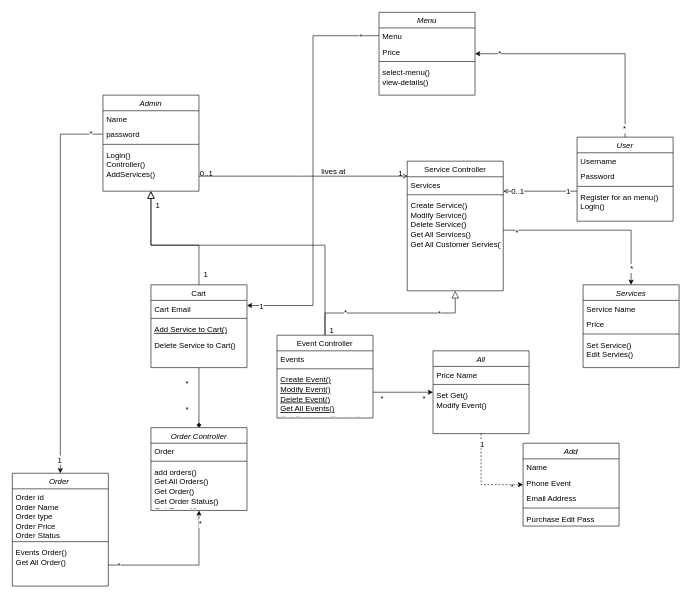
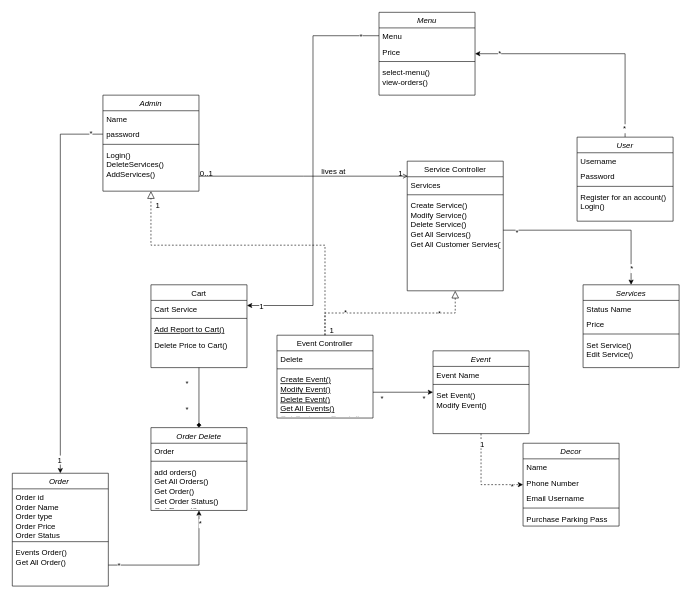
- <mxCell id="78" value="select-menu()&#10;view-details()" style="text;align=left;verticalAlign=top;spacingLeft=4;spacingRight=4;overflow=hidden;rotatable=0;points=[[0,0.5],[1,0.5]];portConstraint=eastwest;fontSize=13;" vertex="1" parent="74"><mxGeometry y="86" width="160" height="34" as="geometry" /></mxCell>
+ <mxCell id="78" value="select-menu()&#10;view-orders()" style="text;align=left;verticalAlign=top;spacingLeft=4;spacingRight=4;overflow=hidden;rotatable=0;points=[[0,0.5],[1,0.5]];portConstraint=eastwest;fontSize=13;" vertex="1" parent="74"><mxGeometry y="86" width="160" height="34" as="geometry" /></mxCell>
- <mxCell id="6" value="Login()&#10;Controller()&#10;AddServices()" style="text;align=left;verticalAlign=top;spacingLeft=4;spacingRight=4;overflow=hidden;rotatable=0;points=[[0,0.5],[1,0.5]];portConstraint=eastwest;fontSize=13;" parent="2" vertex="1"><mxGeometry y="86" width="160" height="54" as="geometry" /></mxCell>
+ <mxCell id="6" value="Login()&#10;DeleteServices()&#10;AddServices()" style="text;align=left;verticalAlign=top;spacingLeft=4;spacingRight=4;overflow=hidden;rotatable=0;points=[[0,0.5],[1,0.5]];portConstraint=eastwest;fontSize=13;" parent="2" vertex="1"><mxGeometry y="86" width="160" height="54" as="geometry" /></mxCell>
- <mxCell id="41" value="" style="endArrow=open;shadow=0;strokeWidth=1;rounded=0;endFill=1;edgeStyle=elbowEdgeStyle;elbow=vertical;fontSize=13;" parent="1" source="25" target="37" edge="1"><mxGeometry x="0.5" y="41" relative="1" as="geometry"><mxPoint x="551" y="340" as="sourcePoint" /><mxPoint x="711" y="340" as="targetPoint" /><mxPoint x="-40" y="32" as="offset" /></mxGeometry></mxCell>
- <mxCell id="42" value="1" style="edgeLabel;html=1;align=center;verticalAlign=middle;resizable=0;points=[];fontSize=13;" vertex="1" connectable="0" parent="41"><mxGeometry x="-0.746" y="-1" relative="1" as="geometry"><mxPoint as="offset" /></mxGeometry></mxCell>
- <mxCell id="43" value="0..1" style="edgeLabel;html=1;align=center;verticalAlign=middle;resizable=0;points=[];fontSize=13;" vertex="1" connectable="0" parent="41"><mxGeometry x="0.632" y="-1" relative="1" as="geometry"><mxPoint as="offset" /></mxGeometry></mxCell>
- <mxCell id="29" value="Register for an menu()&#10;Login()" style="text;align=left;verticalAlign=top;spacingLeft=4;spacingRight=4;overflow=hidden;rotatable=0;points=[[0,0.5],[1,0.5]];portConstraint=eastwest;fontSize=13;" parent="25" vertex="1"><mxGeometry y="86" width="160" height="34" as="geometry" /></mxCell>
+ <mxCell id="29" value="Register for an account()&#10;Login()" style="text;align=left;verticalAlign=top;spacingLeft=4;spacingRight=4;overflow=hidden;rotatable=0;points=[[0,0.5],[1,0.5]];portConstraint=eastwest;fontSize=13;" parent="25" vertex="1"><mxGeometry y="86" width="160" height="34" as="geometry" /></mxCell>
- <mxCell id="15" value="" style="endArrow=block;endSize=10;endFill=0;shadow=0;strokeWidth=1;rounded=0;edgeStyle=elbowEdgeStyle;elbow=vertical;exitX=0.5;exitY=0;exitDx=0;exitDy=0;fontSize=13;" parent="1" target="2" edge="1" source="30"><mxGeometry width="160" relative="1" as="geometry"><mxPoint x="581" y="508" as="sourcePoint" /><mxPoint x="481" y="419" as="targetPoint" /><Array as="points"><mxPoint x="411" y="408" /></Array></mxGeometry></mxCell>
+ <mxCell id="15" value="" style="endArrow=block;endSize=10;endFill=0;shadow=0;strokeWidth=1;rounded=0;edgeStyle=elbowEdgeStyle;elbow=vertical;exitX=0.5;exitY=0;exitDx=0;exitDy=0;fontSize=13;dashed=1;" parent="1" target="2" edge="1" source="30"><mxGeometry width="160" relative="1" as="geometry"><mxPoint x="581" y="508" as="sourcePoint" /><mxPoint x="481" y="419" as="targetPoint" /><Array as="points"><mxPoint x="411" y="408" /></Array></mxGeometry></mxCell>
- <mxCell id="13" value="" style="endArrow=block;endSize=10;endFill=0;shadow=0;strokeWidth=1;rounded=0;edgeStyle=elbowEdgeStyle;elbow=vertical;exitX=0.5;exitY=0;exitDx=0;exitDy=0;fontSize=13;" parent="1" source="8" target="2" edge="1"><mxGeometry width="160" relative="1" as="geometry"><mxPoint x="371" y="351" as="sourcePoint" /><mxPoint x="371" y="351" as="targetPoint" /><Array as="points"><mxPoint x="251" y="408" /><mxPoint x="361" y="408" /></Array></mxGeometry></mxCell>
- <mxCell id="14" value="1" style="edgeLabel;html=1;align=center;verticalAlign=middle;resizable=0;points=[];fontSize=13;" vertex="1" connectable="0" parent="13"><mxGeometry x="-0.851" y="-3" relative="1" as="geometry"><mxPoint x="7" as="offset" /></mxGeometry></mxCell>
- <mxCell id="9" value="Cart Email" style="text;align=left;verticalAlign=top;spacingLeft=4;spacingRight=4;overflow=hidden;rotatable=0;points=[[0,0.5],[1,0.5]];portConstraint=eastwest;fontSize=13;" parent="8" vertex="1"><mxGeometry y="26" width="160" height="26" as="geometry" /></mxCell>
+ <mxCell id="9" value="Cart Service" style="text;align=left;verticalAlign=top;spacingLeft=4;spacingRight=4;overflow=hidden;rotatable=0;points=[[0,0.5],[1,0.5]];portConstraint=eastwest;fontSize=13;" parent="8" vertex="1"><mxGeometry y="26" width="160" height="26" as="geometry" /></mxCell>
- <mxCell id="45" value="Service Name" style="text;align=left;verticalAlign=top;spacingLeft=4;spacingRight=4;overflow=hidden;rotatable=0;points=[[0,0.5],[1,0.5]];portConstraint=eastwest;fontSize=13;" parent="44" vertex="1"><mxGeometry y="26" width="160" height="26" as="geometry" /></mxCell>
+ <mxCell id="45" value="Status Name" style="text;align=left;verticalAlign=top;spacingLeft=4;spacingRight=4;overflow=hidden;rotatable=0;points=[[0,0.5],[1,0.5]];portConstraint=eastwest;fontSize=13;" parent="44" vertex="1"><mxGeometry y="26" width="160" height="26" as="geometry" /></mxCell>
- <mxCell id="34" value="" style="endArrow=block;endSize=10;endFill=0;shadow=0;strokeWidth=1;rounded=0;edgeStyle=elbowEdgeStyle;elbow=vertical;fontSize=13;" parent="1" source="30" target="37" edge="1"><mxGeometry width="160" relative="1" as="geometry"><mxPoint x="371" y="351" as="sourcePoint" /><mxPoint x="371" y="351" as="targetPoint" /><Array as="points"><mxPoint x="541" y="521" /></Array></mxGeometry></mxCell>
+ <mxCell id="34" value="" style="endArrow=block;endSize=10;endFill=0;shadow=0;strokeWidth=1;rounded=0;edgeStyle=elbowEdgeStyle;elbow=vertical;fontSize=13;dashed=1;" parent="1" source="30" target="37" edge="1"><mxGeometry width="160" relative="1" as="geometry"><mxPoint x="371" y="351" as="sourcePoint" /><mxPoint x="371" y="351" as="targetPoint" /><Array as="points"><mxPoint x="541" y="521" /></Array></mxGeometry></mxCell>
- <mxCell id="11" value="Add Service to Cart()&#10;" style="text;align=left;verticalAlign=top;spacingLeft=4;spacingRight=4;overflow=hidden;rotatable=0;points=[[0,0.5],[1,0.5]];portConstraint=eastwest;fontStyle=4;fontSize=13;" parent="8" vertex="1"><mxGeometry y="60" width="160" height="26" as="geometry" /></mxCell>
+ <mxCell id="11" value="Add Report to Cart()&#10;" style="text;align=left;verticalAlign=top;spacingLeft=4;spacingRight=4;overflow=hidden;rotatable=0;points=[[0,0.5],[1,0.5]];portConstraint=eastwest;fontStyle=4;fontSize=13;" parent="8" vertex="1"><mxGeometry y="60" width="160" height="26" as="geometry" /></mxCell>
- <mxCell id="12" value="Delete Service to Cart()" style="text;align=left;verticalAlign=top;spacingLeft=4;spacingRight=4;overflow=hidden;rotatable=0;points=[[0,0.5],[1,0.5]];portConstraint=eastwest;fontSize=13;" parent="8" vertex="1"><mxGeometry y="86" width="160" height="26" as="geometry" /></mxCell>
+ <mxCell id="12" value="Delete Price to Cart()" style="text;align=left;verticalAlign=top;spacingLeft=4;spacingRight=4;overflow=hidden;rotatable=0;points=[[0,0.5],[1,0.5]];portConstraint=eastwest;fontSize=13;" parent="8" vertex="1"><mxGeometry y="86" width="160" height="26" as="geometry" /></mxCell>
- <mxCell id="48" value="Set Service()&#10;Edit Servies()" style="text;align=left;verticalAlign=top;spacingLeft=4;spacingRight=4;overflow=hidden;rotatable=0;points=[[0,0.5],[1,0.5]];portConstraint=eastwest;fontSize=13;" parent="44" vertex="1"><mxGeometry y="86" width="160" height="34" as="geometry" /></mxCell>
+ <mxCell id="48" value="Set Service()&#10;Edit Service()" style="text;align=left;verticalAlign=top;spacingLeft=4;spacingRight=4;overflow=hidden;rotatable=0;points=[[0,0.5],[1,0.5]];portConstraint=eastwest;fontSize=13;" parent="44" vertex="1"><mxGeometry y="86" width="160" height="34" as="geometry" /></mxCell>
- <mxCell id="31" value="Events" style="text;align=left;verticalAlign=top;spacingLeft=4;spacingRight=4;overflow=hidden;rotatable=0;points=[[0,0.5],[1,0.5]];portConstraint=eastwest;fontSize=13;" parent="30" vertex="1"><mxGeometry y="26" width="160" height="26" as="geometry" /></mxCell>
+ <mxCell id="31" value="Delete" style="text;align=left;verticalAlign=top;spacingLeft=4;spacingRight=4;overflow=hidden;rotatable=0;points=[[0,0.5],[1,0.5]];portConstraint=eastwest;fontSize=13;" parent="30" vertex="1"><mxGeometry y="26" width="160" height="26" as="geometry" /></mxCell>
- <mxCell id="52" value="All" style="swimlane;fontStyle=2;align=center;verticalAlign=top;childLayout=stackLayout;horizontal=1;startSize=26;horizontalStack=0;resizeParent=1;resizeLast=0;collapsible=1;marginBottom=0;rounded=0;shadow=0;strokeWidth=1;fontSize=13;" parent="1" vertex="1"><mxGeometry x="721" y="584" width="160" height="138" as="geometry"><mxRectangle x="230" y="140" width="160" height="26" as="alternateBounds" /></mxGeometry></mxCell>
+ <mxCell id="52" value="Event" style="swimlane;fontStyle=2;align=center;verticalAlign=top;childLayout=stackLayout;horizontal=1;startSize=26;horizontalStack=0;resizeParent=1;resizeLast=0;collapsible=1;marginBottom=0;rounded=0;shadow=0;strokeWidth=1;fontSize=13;" parent="1" vertex="1"><mxGeometry x="721" y="584" width="160" height="138" as="geometry"><mxRectangle x="230" y="140" width="160" height="26" as="alternateBounds" /></mxGeometry></mxCell>
- <mxCell id="53" value="Price Name" style="text;align=left;verticalAlign=top;spacingLeft=4;spacingRight=4;overflow=hidden;rotatable=0;points=[[0,0.5],[1,0.5]];portConstraint=eastwest;fontSize=13;" parent="52" vertex="1"><mxGeometry y="26" width="160" height="26" as="geometry" /></mxCell>
+ <mxCell id="53" value="Event Name" style="text;align=left;verticalAlign=top;spacingLeft=4;spacingRight=4;overflow=hidden;rotatable=0;points=[[0,0.5],[1,0.5]];portConstraint=eastwest;fontSize=13;" parent="52" vertex="1"><mxGeometry y="26" width="160" height="26" as="geometry" /></mxCell>
- <mxCell id="55" value="Set Get()&#10;Modify Event()" style="text;align=left;verticalAlign=top;spacingLeft=4;spacingRight=4;overflow=hidden;rotatable=0;points=[[0,0.5],[1,0.5]];portConstraint=eastwest;fontSize=13;" parent="52" vertex="1"><mxGeometry y="60" width="160" height="40" as="geometry" /></mxCell>
+ <mxCell id="55" value="Set Event()&#10;Modify Event()" style="text;align=left;verticalAlign=top;spacingLeft=4;spacingRight=4;overflow=hidden;rotatable=0;points=[[0,0.5],[1,0.5]];portConstraint=eastwest;fontSize=13;" parent="52" vertex="1"><mxGeometry y="60" width="160" height="40" as="geometry" /></mxCell>
- <mxCell id="62" value="Order Controller" style="swimlane;fontStyle=2;align=center;verticalAlign=top;childLayout=stackLayout;horizontal=1;startSize=26;horizontalStack=0;resizeParent=1;resizeLast=0;collapsible=1;marginBottom=0;rounded=0;shadow=0;strokeWidth=1;fontSize=13;" parent="1" vertex="1"><mxGeometry x="251" y="712" width="160" height="138" as="geometry"><mxRectangle x="230" y="140" width="160" height="26" as="alternateBounds" /></mxGeometry></mxCell>
+ <mxCell id="62" value="Order Delete" style="swimlane;fontStyle=2;align=center;verticalAlign=top;childLayout=stackLayout;horizontal=1;startSize=26;horizontalStack=0;resizeParent=1;resizeLast=0;collapsible=1;marginBottom=0;rounded=0;shadow=0;strokeWidth=1;fontSize=13;" parent="1" vertex="1"><mxGeometry x="251" y="712" width="160" height="138" as="geometry"><mxRectangle x="230" y="140" width="160" height="26" as="alternateBounds" /></mxGeometry></mxCell>
- <mxCell id="56" value="Add" style="swimlane;fontStyle=2;align=center;verticalAlign=top;childLayout=stackLayout;horizontal=1;startSize=26;horizontalStack=0;resizeParent=1;resizeLast=0;collapsible=1;marginBottom=0;rounded=0;shadow=0;strokeWidth=1;fontSize=13;" parent="1" vertex="1"><mxGeometry x="871" y="738" width="160" height="138" as="geometry"><mxRectangle x="230" y="140" width="160" height="26" as="alternateBounds" /></mxGeometry></mxCell>
+ <mxCell id="56" value="Decor" style="swimlane;fontStyle=2;align=center;verticalAlign=top;childLayout=stackLayout;horizontal=1;startSize=26;horizontalStack=0;resizeParent=1;resizeLast=0;collapsible=1;marginBottom=0;rounded=0;shadow=0;strokeWidth=1;fontSize=13;" parent="1" vertex="1"><mxGeometry x="871" y="738" width="160" height="138" as="geometry"><mxRectangle x="230" y="140" width="160" height="26" as="alternateBounds" /></mxGeometry></mxCell>
- <mxCell id="58" value="Phone Event" style="text;align=left;verticalAlign=top;spacingLeft=4;spacingRight=4;overflow=hidden;rotatable=0;points=[[0,0.5],[1,0.5]];portConstraint=eastwest;rounded=0;shadow=0;html=0;fontSize=13;" parent="56" vertex="1"><mxGeometry y="52" width="160" height="26" as="geometry" /></mxCell>
+ <mxCell id="58" value="Phone Number" style="text;align=left;verticalAlign=top;spacingLeft=4;spacingRight=4;overflow=hidden;rotatable=0;points=[[0,0.5],[1,0.5]];portConstraint=eastwest;rounded=0;shadow=0;html=0;fontSize=13;" parent="56" vertex="1"><mxGeometry y="52" width="160" height="26" as="geometry" /></mxCell>
- <mxCell id="59" value="Email Address" style="text;align=left;verticalAlign=top;spacingLeft=4;spacingRight=4;overflow=hidden;rotatable=0;points=[[0,0.5],[1,0.5]];portConstraint=eastwest;rounded=0;shadow=0;html=0;fontSize=13;" parent="56" vertex="1"><mxGeometry y="78" width="160" height="26" as="geometry" /></mxCell>
+ <mxCell id="59" value="Email Username" style="text;align=left;verticalAlign=top;spacingLeft=4;spacingRight=4;overflow=hidden;rotatable=0;points=[[0,0.5],[1,0.5]];portConstraint=eastwest;rounded=0;shadow=0;html=0;fontSize=13;" parent="56" vertex="1"><mxGeometry y="78" width="160" height="26" as="geometry" /></mxCell>
- <mxCell id="61" value="Purchase Edit Pass" style="text;align=left;verticalAlign=top;spacingLeft=4;spacingRight=4;overflow=hidden;rotatable=0;points=[[0,0.5],[1,0.5]];portConstraint=eastwest;fontSize=13;" parent="56" vertex="1"><mxGeometry y="112" width="160" height="26" as="geometry" /></mxCell>
+ <mxCell id="61" value="Purchase Parking Pass" style="text;align=left;verticalAlign=top;spacingLeft=4;spacingRight=4;overflow=hidden;rotatable=0;points=[[0,0.5],[1,0.5]];portConstraint=eastwest;fontSize=13;" parent="56" vertex="1"><mxGeometry y="112" width="160" height="26" as="geometry" /></mxCell>
